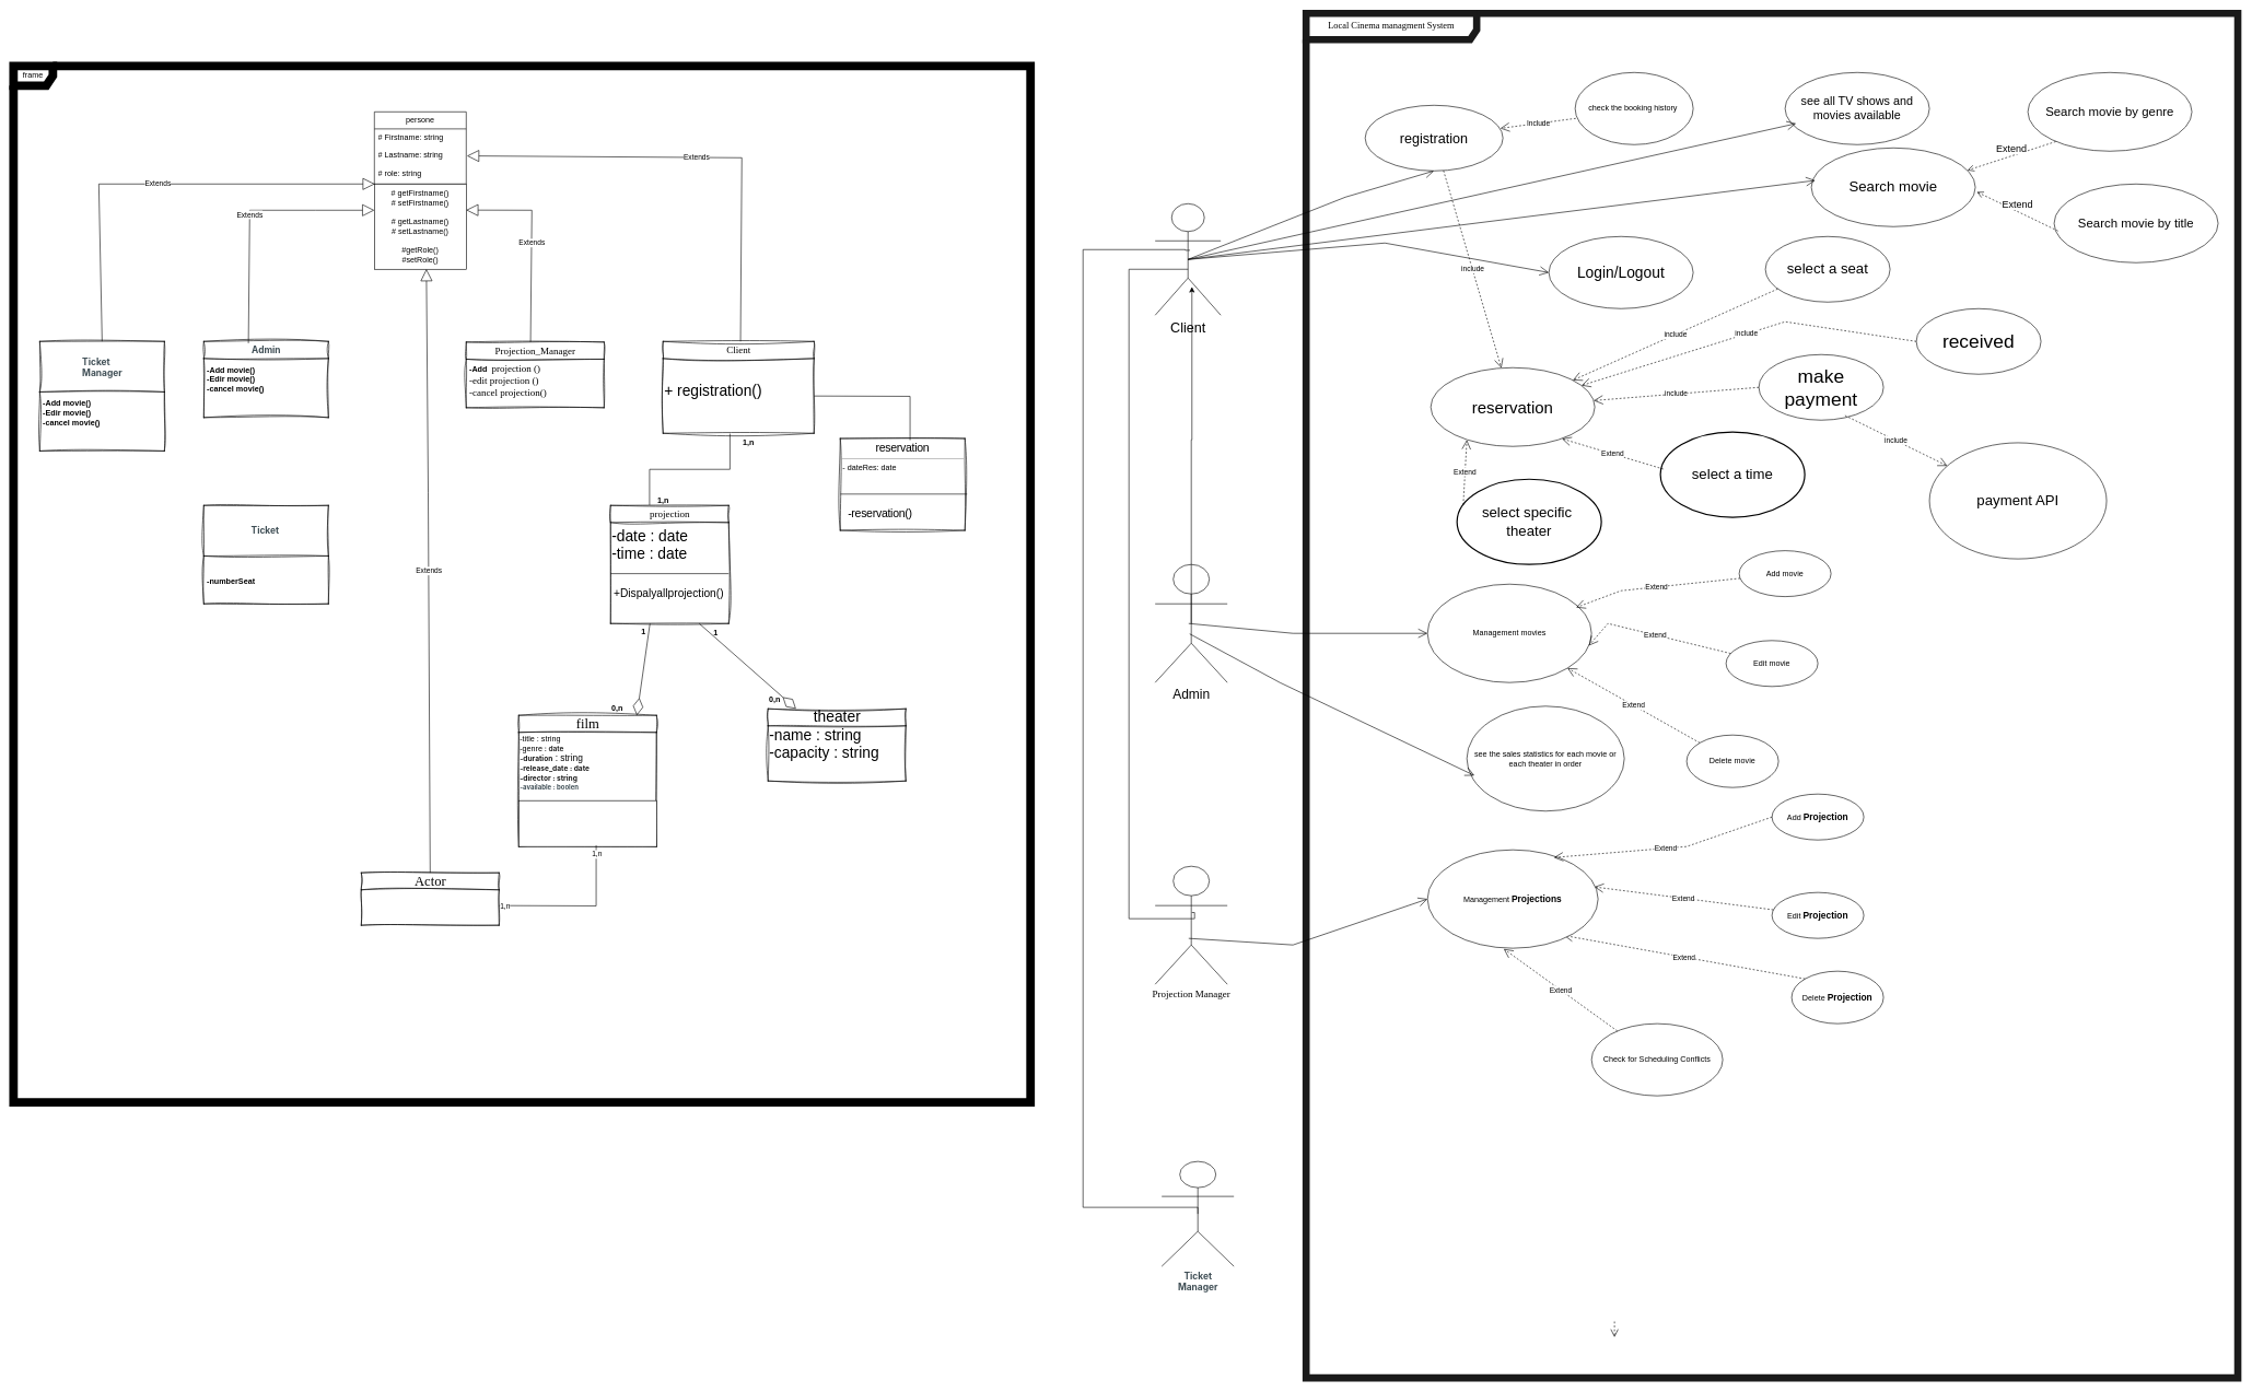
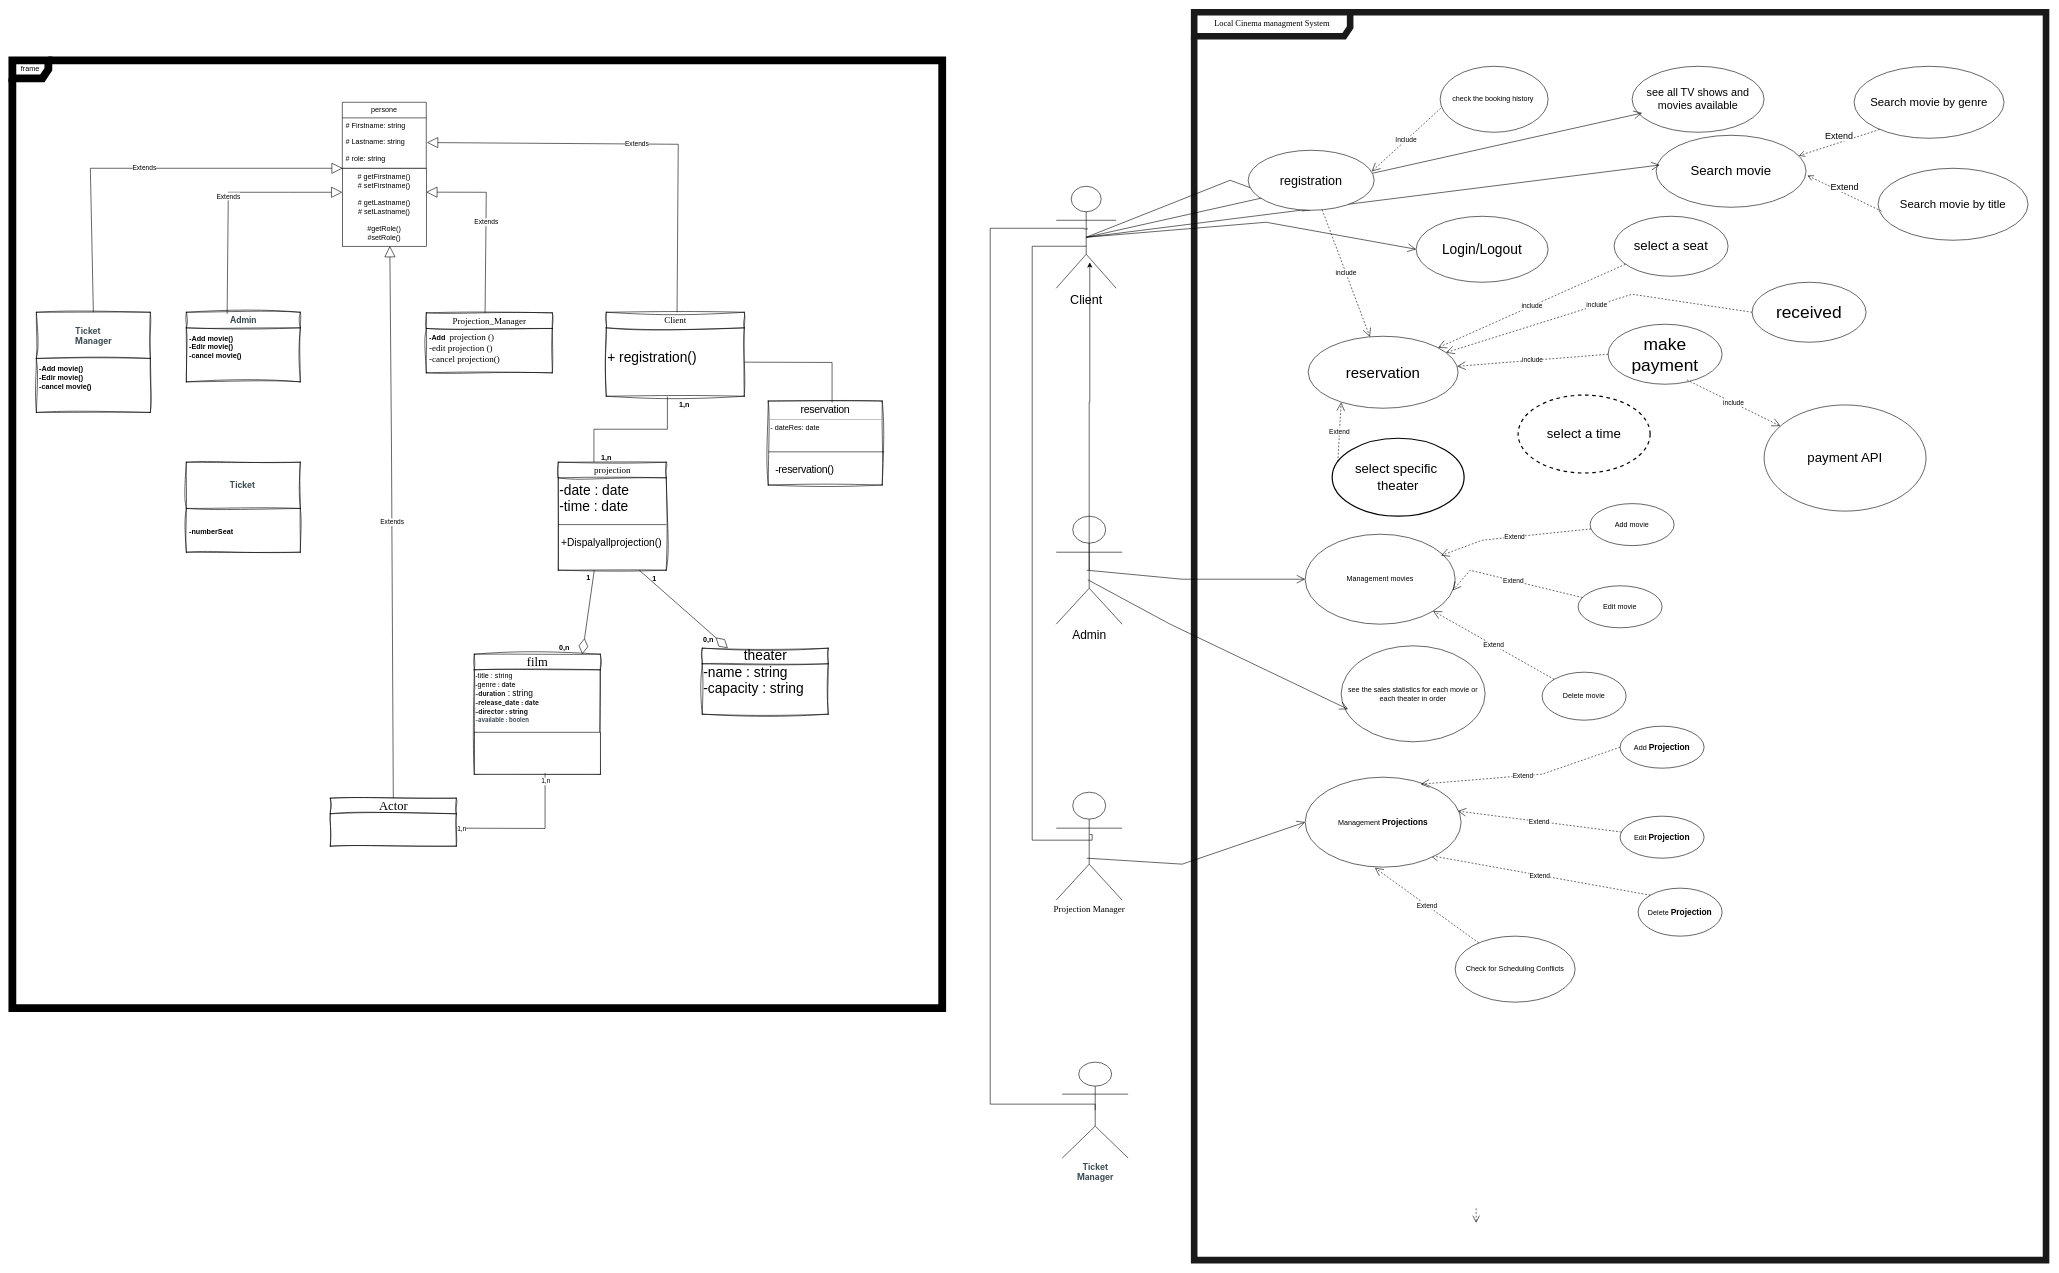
- <mxCell id="41" value="&lt;span style=&quot;font-size: 21px;&quot;&gt;registration&lt;/span&gt;" style="ellipse;whiteSpace=wrap;html=1;" parent="1" vertex="1"><mxGeometry x="2080" y="160" width="210" height="100" as="geometry" /></mxCell>
+ <mxCell id="41" value="&lt;span style=&quot;font-size: 21px;&quot;&gt;registration&lt;/span&gt;" style="ellipse;whiteSpace=wrap;html=1;" parent="1" vertex="1"><mxGeometry x="2080" y="250" width="210" height="100" as="geometry" /></mxCell>
- <mxCell id="27" value="Extend" style="endArrow=open;endSize=12;dashed=1;html=1;rounded=0;exitX=0.02;exitY=0.435;exitDx=0;exitDy=0;exitPerimeter=0;entryX=0.8;entryY=0.903;entryDx=0;entryDy=0;entryPerimeter=0;" parent="1" source="25" target="15" edge="1"><mxGeometry width="160" relative="1" as="geometry"><mxPoint x="2632" y="645" as="sourcePoint" /><mxPoint x="2380" y="665" as="targetPoint" /><Array as="points" /></mxGeometry></mxCell>
- <mxCell id="25" value="&lt;span style=&quot;font-size: 22px;&quot;&gt;select a time&lt;/span&gt;" style="ellipse;whiteSpace=wrap;html=1;strokeWidth=2;" parent="1" vertex="1"><mxGeometry x="2530" y="658" width="220" height="130" as="geometry" /></mxCell>
+ <mxCell id="25" value="&lt;span style=&quot;font-size: 22px;&quot;&gt;select a time&lt;/span&gt;" style="ellipse;whiteSpace=wrap;html=1;strokeWidth=2;dashed=1;" parent="1" vertex="1"><mxGeometry x="2530" y="658" width="220" height="130" as="geometry" /></mxCell>
